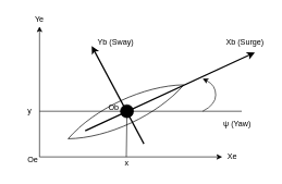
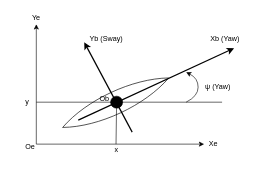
- <mxCell id="12" value="Xb (Surge)" style="text;strokeColor=none;align=center;fillColor=none;html=1;verticalAlign=middle;whiteSpace=wrap;rounded=0;" vertex="1" parent="1"><mxGeometry x="340" y="50" width="70" height="30" as="geometry" /></mxCell>
+ <mxCell id="12" value="Xb (Yaw)" style="text;strokeColor=none;align=center;fillColor=none;html=1;verticalAlign=middle;whiteSpace=wrap;rounded=0;" vertex="1" parent="1"><mxGeometry x="340" y="50" width="70" height="30" as="geometry" /></mxCell>
- <mxCell id="14" value="&lt;span dir=&quot;ltr&quot; role=&quot;presentation&quot; style=&quot;left: 364.419px; top: 127.723px; font-family: sans-serif;&quot;&gt;&lt;font style=&quot;font-size: 12px;&quot;&gt;ψ (Yaw)&lt;/font&gt;&lt;/span&gt;" style="text;whiteSpace=wrap;html=1;" vertex="1" parent="1"><mxGeometry x="340" y="175" width="50" height="20" as="geometry" /></mxCell>
+ <mxCell id="14" value="&lt;span dir=&quot;ltr&quot; role=&quot;presentation&quot; style=&quot;left: 364.419px; top: 127.723px; font-family: sans-serif;&quot;&gt;&lt;font style=&quot;font-size: 12px;&quot;&gt;ψ (Yaw)&lt;/font&gt;&lt;/span&gt;" style="text;whiteSpace=wrap;html=1;" vertex="1" parent="1"><mxGeometry x="340" y="130" width="50" height="20" as="geometry" /></mxCell>
